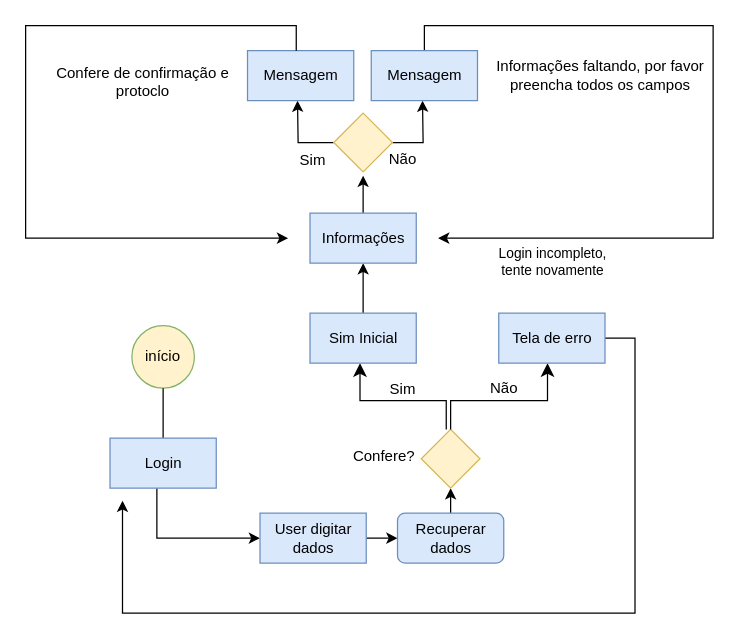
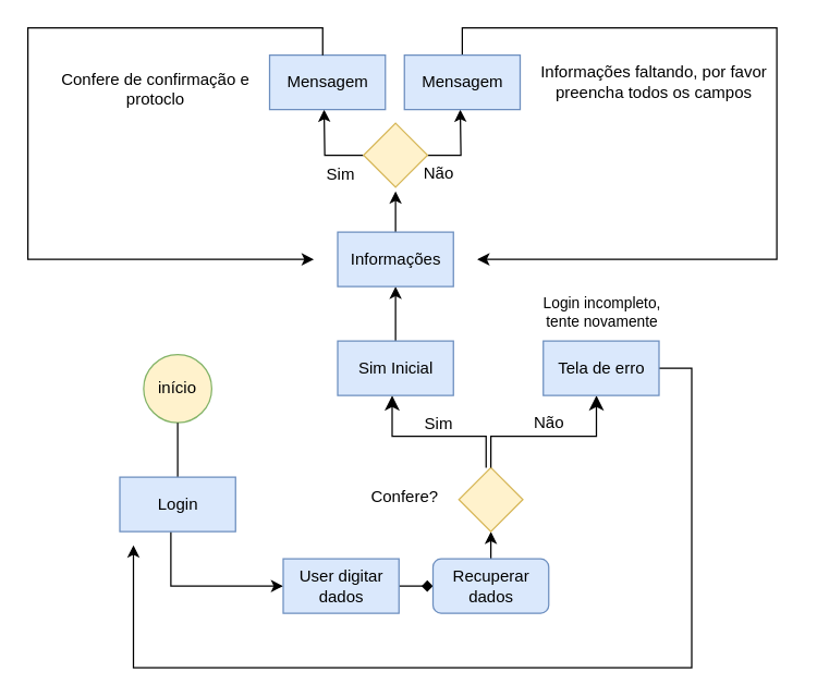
- <mxCell id="27" value="&lt;font style=&quot;font-size: 11px;&quot;&gt;Login incompleto, tente novamente&lt;/font&gt;&lt;div style=&quot;font-size: 11px;&quot;&gt;&lt;br&gt;&lt;/div&gt;" style="text;html=1;align=center;verticalAlign=middle;whiteSpace=wrap;rounded=0;" vertex="1" parent="1"><mxGeometry x="388.5" y="200" width="106" height="30" as="geometry" /></mxCell>
+ <mxCell id="27" value="&lt;font style=&quot;font-size: 11px;&quot;&gt;Login incompleto, tente novamente&lt;/font&gt;&lt;div style=&quot;font-size: 11px;&quot;&gt;&lt;br&gt;&lt;/div&gt;" style="text;html=1;align=center;verticalAlign=middle;whiteSpace=wrap;rounded=0;" vertex="1" parent="1"><mxGeometry x="388.5" y="220" width="106" height="30" as="geometry" /></mxCell>
- <mxCell id="11" value="Confere?" style="text;html=1;align=center;verticalAlign=middle;whiteSpace=wrap;rounded=0;" vertex="1" parent="1"><mxGeometry x="276.5" y="350" width="60" height="30" as="geometry" /></mxCell>
+ <mxCell id="11" value="Confere?" style="text;html=1;align=center;verticalAlign=middle;whiteSpace=wrap;rounded=0;" vertex="1" parent="1"><mxGeometry x="266.5" y="350" width="60" height="30" as="geometry" /></mxCell>
- <mxCell id="6" value="" style="edgeStyle=orthogonalEdgeStyle;rounded=0;orthogonalLoop=1;jettySize=auto;html=1;" edge="1" parent="1" source="7" target="9"><mxGeometry relative="1" as="geometry" /></mxCell>
+ <mxCell id="6" value="" style="edgeStyle=orthogonalEdgeStyle;rounded=0;orthogonalLoop=1;jettySize=auto;html=1;endArrow=diamond;" edge="1" parent="1" source="7" target="9"><mxGeometry relative="1" as="geometry" /></mxCell>
